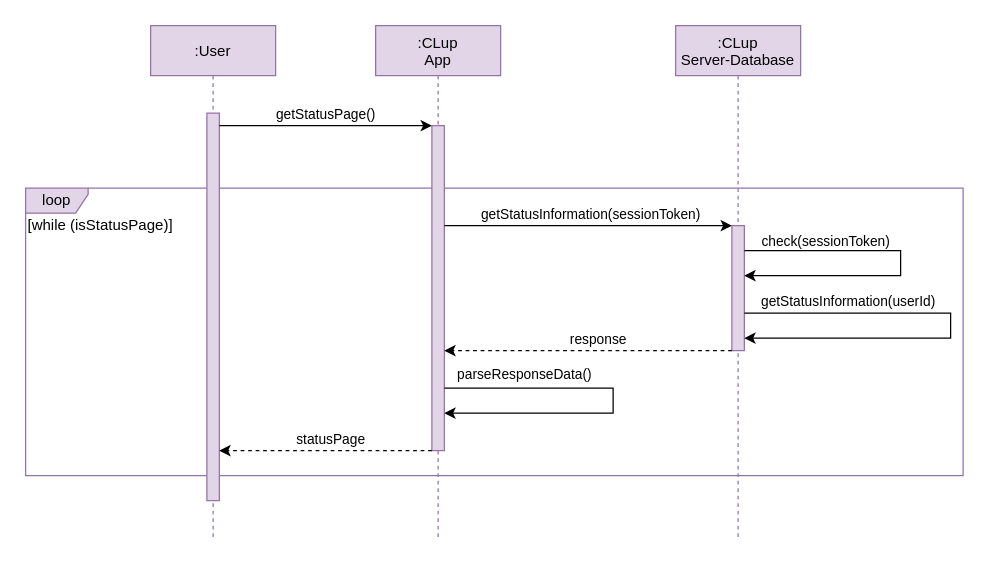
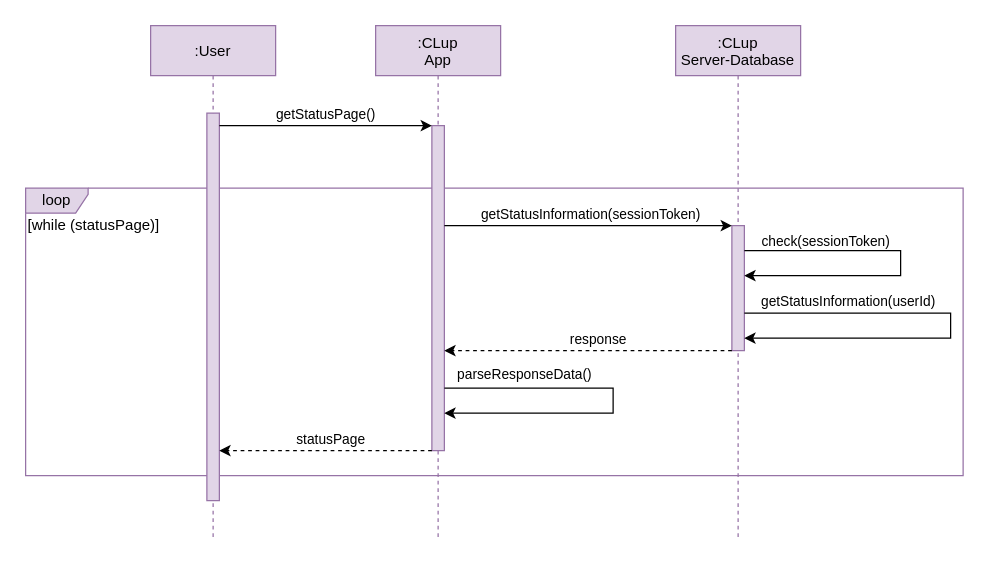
- <mxCell id="19" value="[while (isStatusPage)]&lt;br&gt;" style="text;html=1;align=left;verticalAlign=middle;resizable=0;points=[];autosize=1;" parent="1" vertex="1"><mxGeometry x="20" y="170" width="130" height="20" as="geometry" /></mxCell>
+ <mxCell id="19" value="[while (statusPage)]&lt;br&gt;" style="text;html=1;align=left;verticalAlign=middle;resizable=0;points=[];autosize=1;" parent="1" vertex="1"><mxGeometry x="20" y="170" width="130" height="20" as="geometry" /></mxCell>
